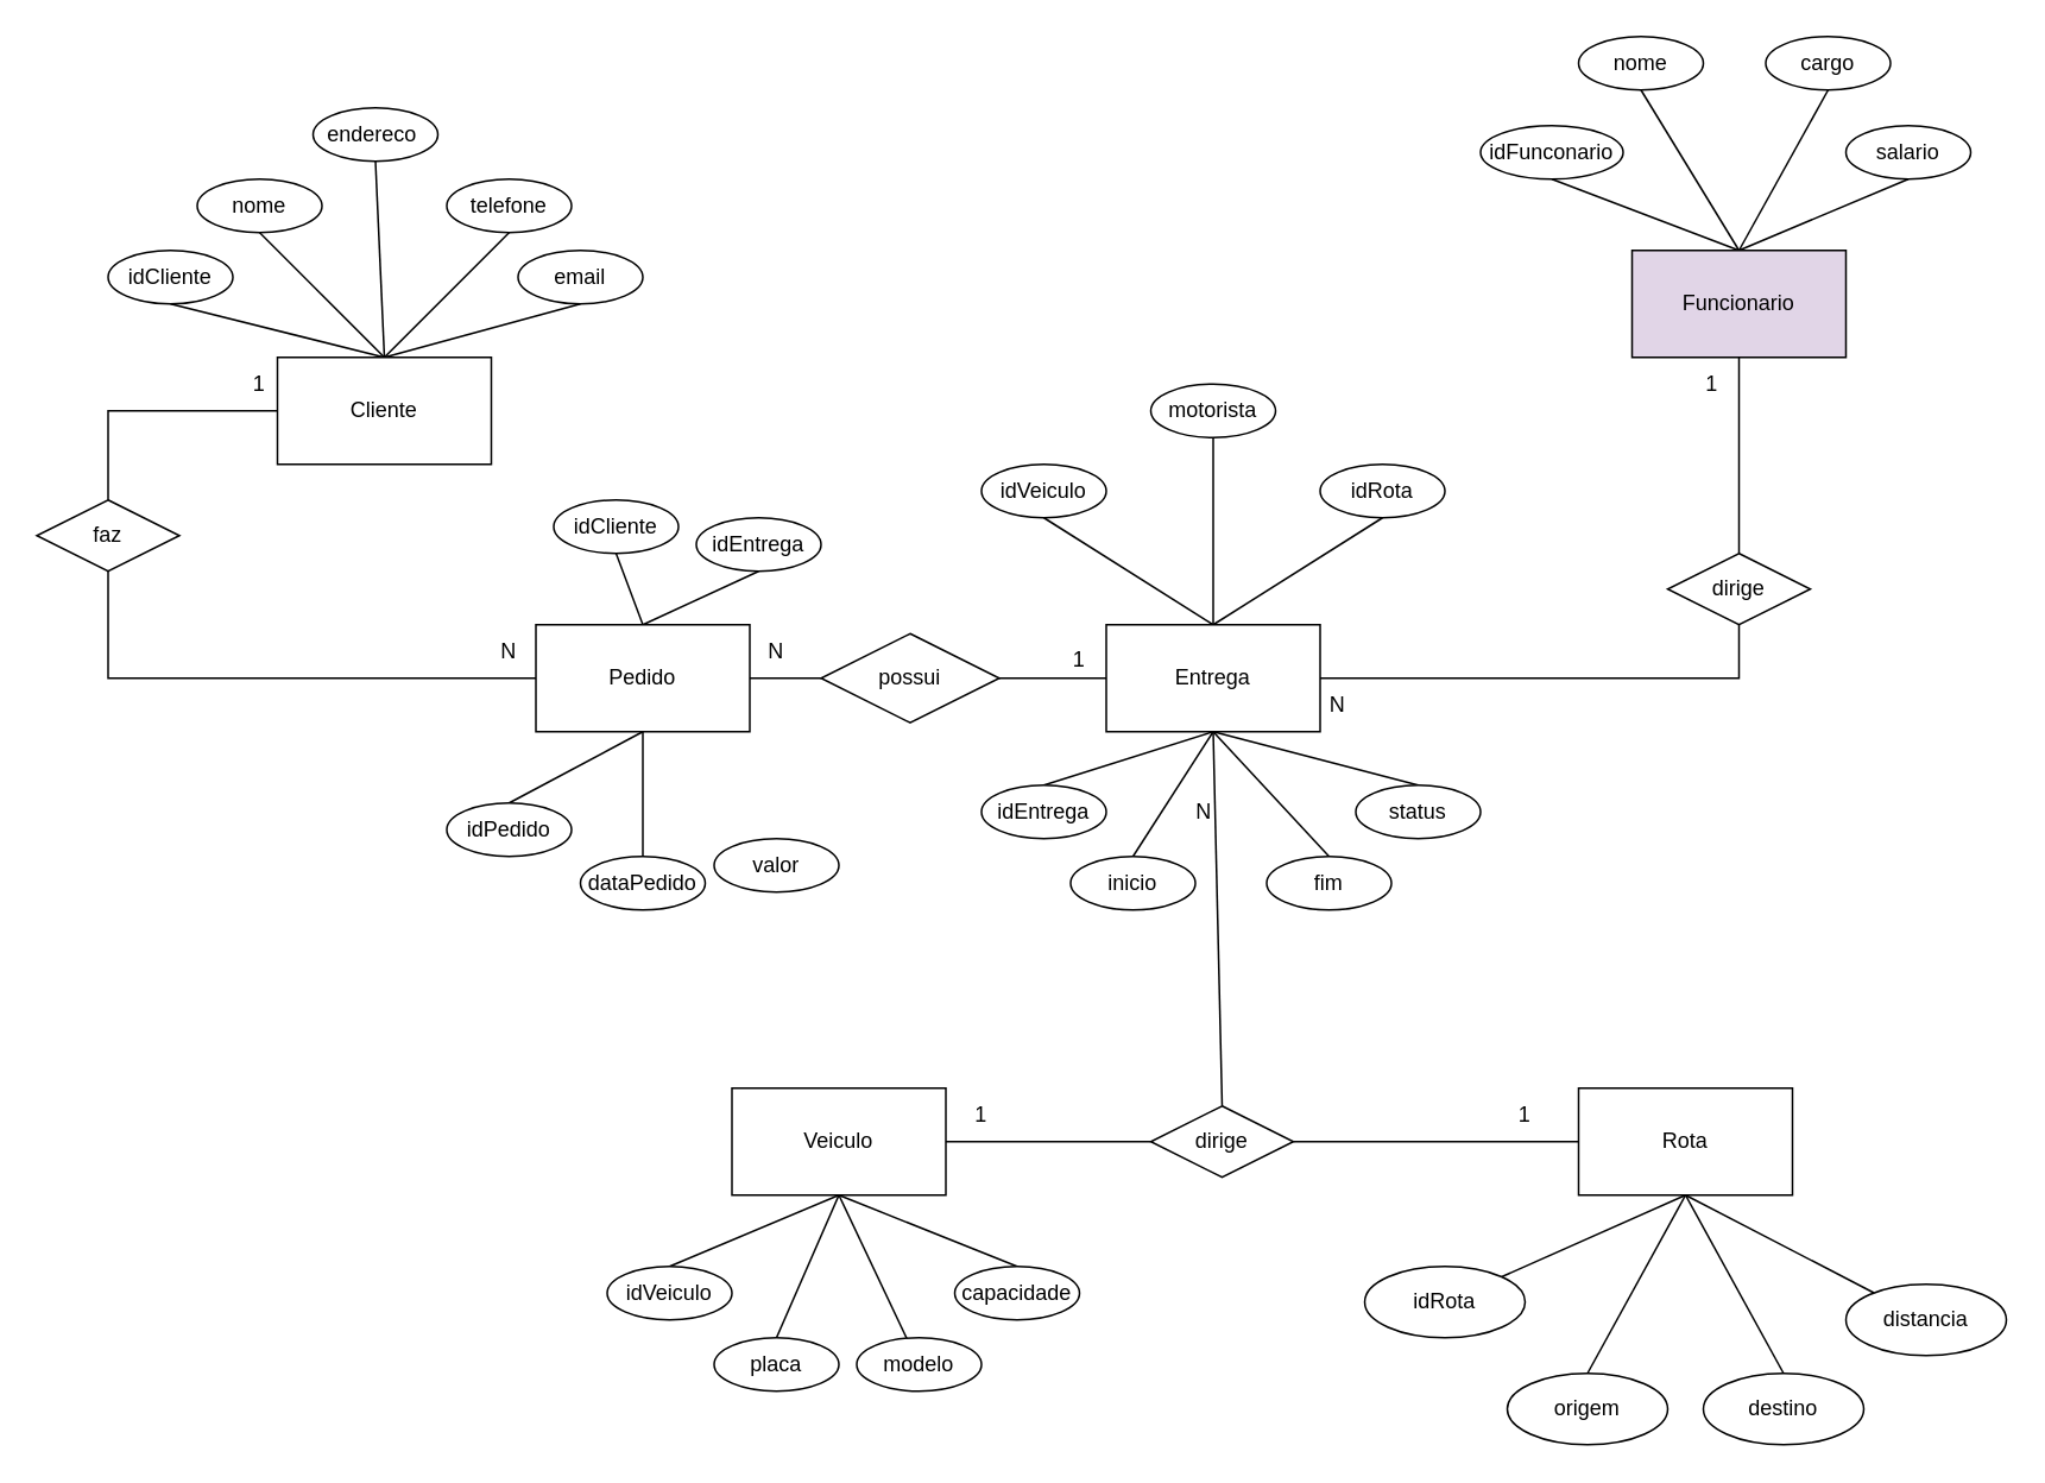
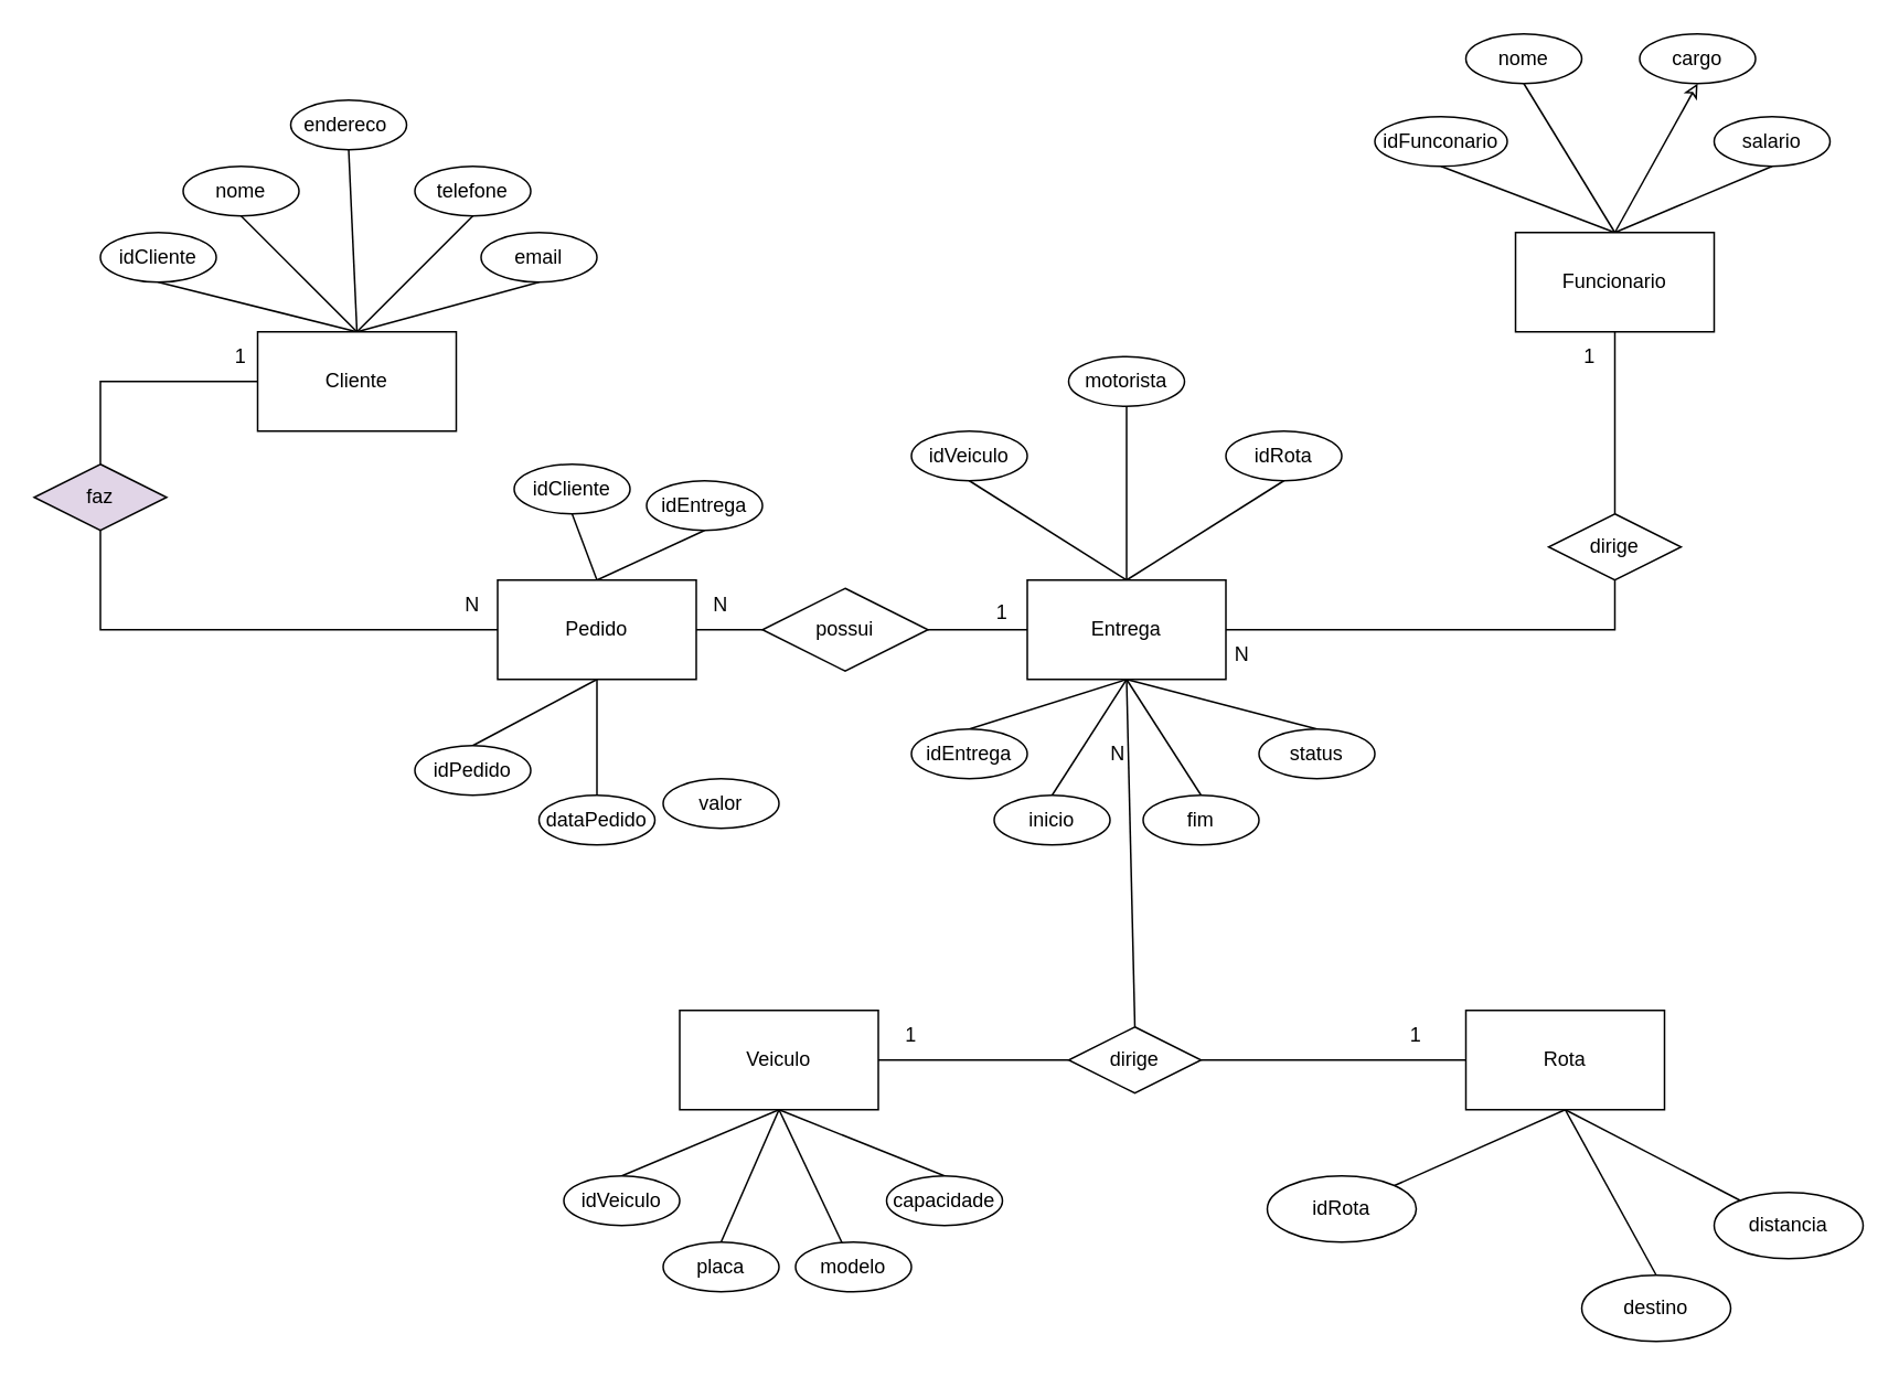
- <mxCell id="79" style="rounded=0;orthogonalLoop=1;jettySize=auto;html=1;exitX=0.5;exitY=0;exitDx=0;exitDy=0;entryX=0.5;entryY=1;entryDx=0;entryDy=0;endArrow=none;endFill=0;" parent="1" source="81" target="84" edge="1"><mxGeometry relative="1" as="geometry" /></mxCell>
+ <mxCell id="79" style="rounded=0;orthogonalLoop=1;jettySize=auto;html=1;exitX=0.5;exitY=0;exitDx=0;exitDy=0;entryX=0.5;entryY=1;entryDx=0;entryDy=0;endArrow=classic;endFill=0;" parent="1" source="81" target="84" edge="1"><mxGeometry relative="1" as="geometry" /></mxCell>
- <mxCell id="81" value="Funcionario" style="rounded=0;whiteSpace=wrap;html=1;fillColor=#e1d5e7;" parent="1" vertex="1"><mxGeometry x="915" y="140" width="120" height="60" as="geometry" /></mxCell>
+ <mxCell id="81" value="Funcionario" style="rounded=0;whiteSpace=wrap;html=1;" parent="1" vertex="1"><mxGeometry x="915" y="140" width="120" height="60" as="geometry" /></mxCell>
- <mxCell id="27" value="faz" style="rhombus;whiteSpace=wrap;html=1;" parent="1" vertex="1"><mxGeometry x="20" y="280" width="80" height="40" as="geometry" /></mxCell>
+ <mxCell id="27" value="faz" style="rhombus;whiteSpace=wrap;html=1;fillColor=#e1d5e7;" parent="1" vertex="1"><mxGeometry x="20" y="280" width="80" height="40" as="geometry" /></mxCell>
- <mxCell id="61" value="fim" style="ellipse;whiteSpace=wrap;html=1;" parent="1" vertex="1"><mxGeometry x="710" y="480" width="70" height="30" as="geometry" /></mxCell>
+ <mxCell id="61" value="fim" style="ellipse;whiteSpace=wrap;html=1;" parent="1" vertex="1"><mxGeometry x="690" y="480" width="70" height="30" as="geometry" /></mxCell>
- <mxCell id="43" style="rounded=0;orthogonalLoop=1;jettySize=auto;html=1;exitX=0.5;exitY=1;exitDx=0;exitDy=0;entryX=0.5;entryY=0;entryDx=0;entryDy=0;startArrow=none;startFill=0;endArrow=none;endFill=0;" parent="1" source="46" target="53" edge="1"><mxGeometry relative="1" as="geometry" /></mxCell>
- <mxCell id="53" value="origem" style="ellipse;whiteSpace=wrap;html=1;" parent="1" vertex="1"><mxGeometry x="845" y="770" width="90" height="40" as="geometry" /></mxCell>
